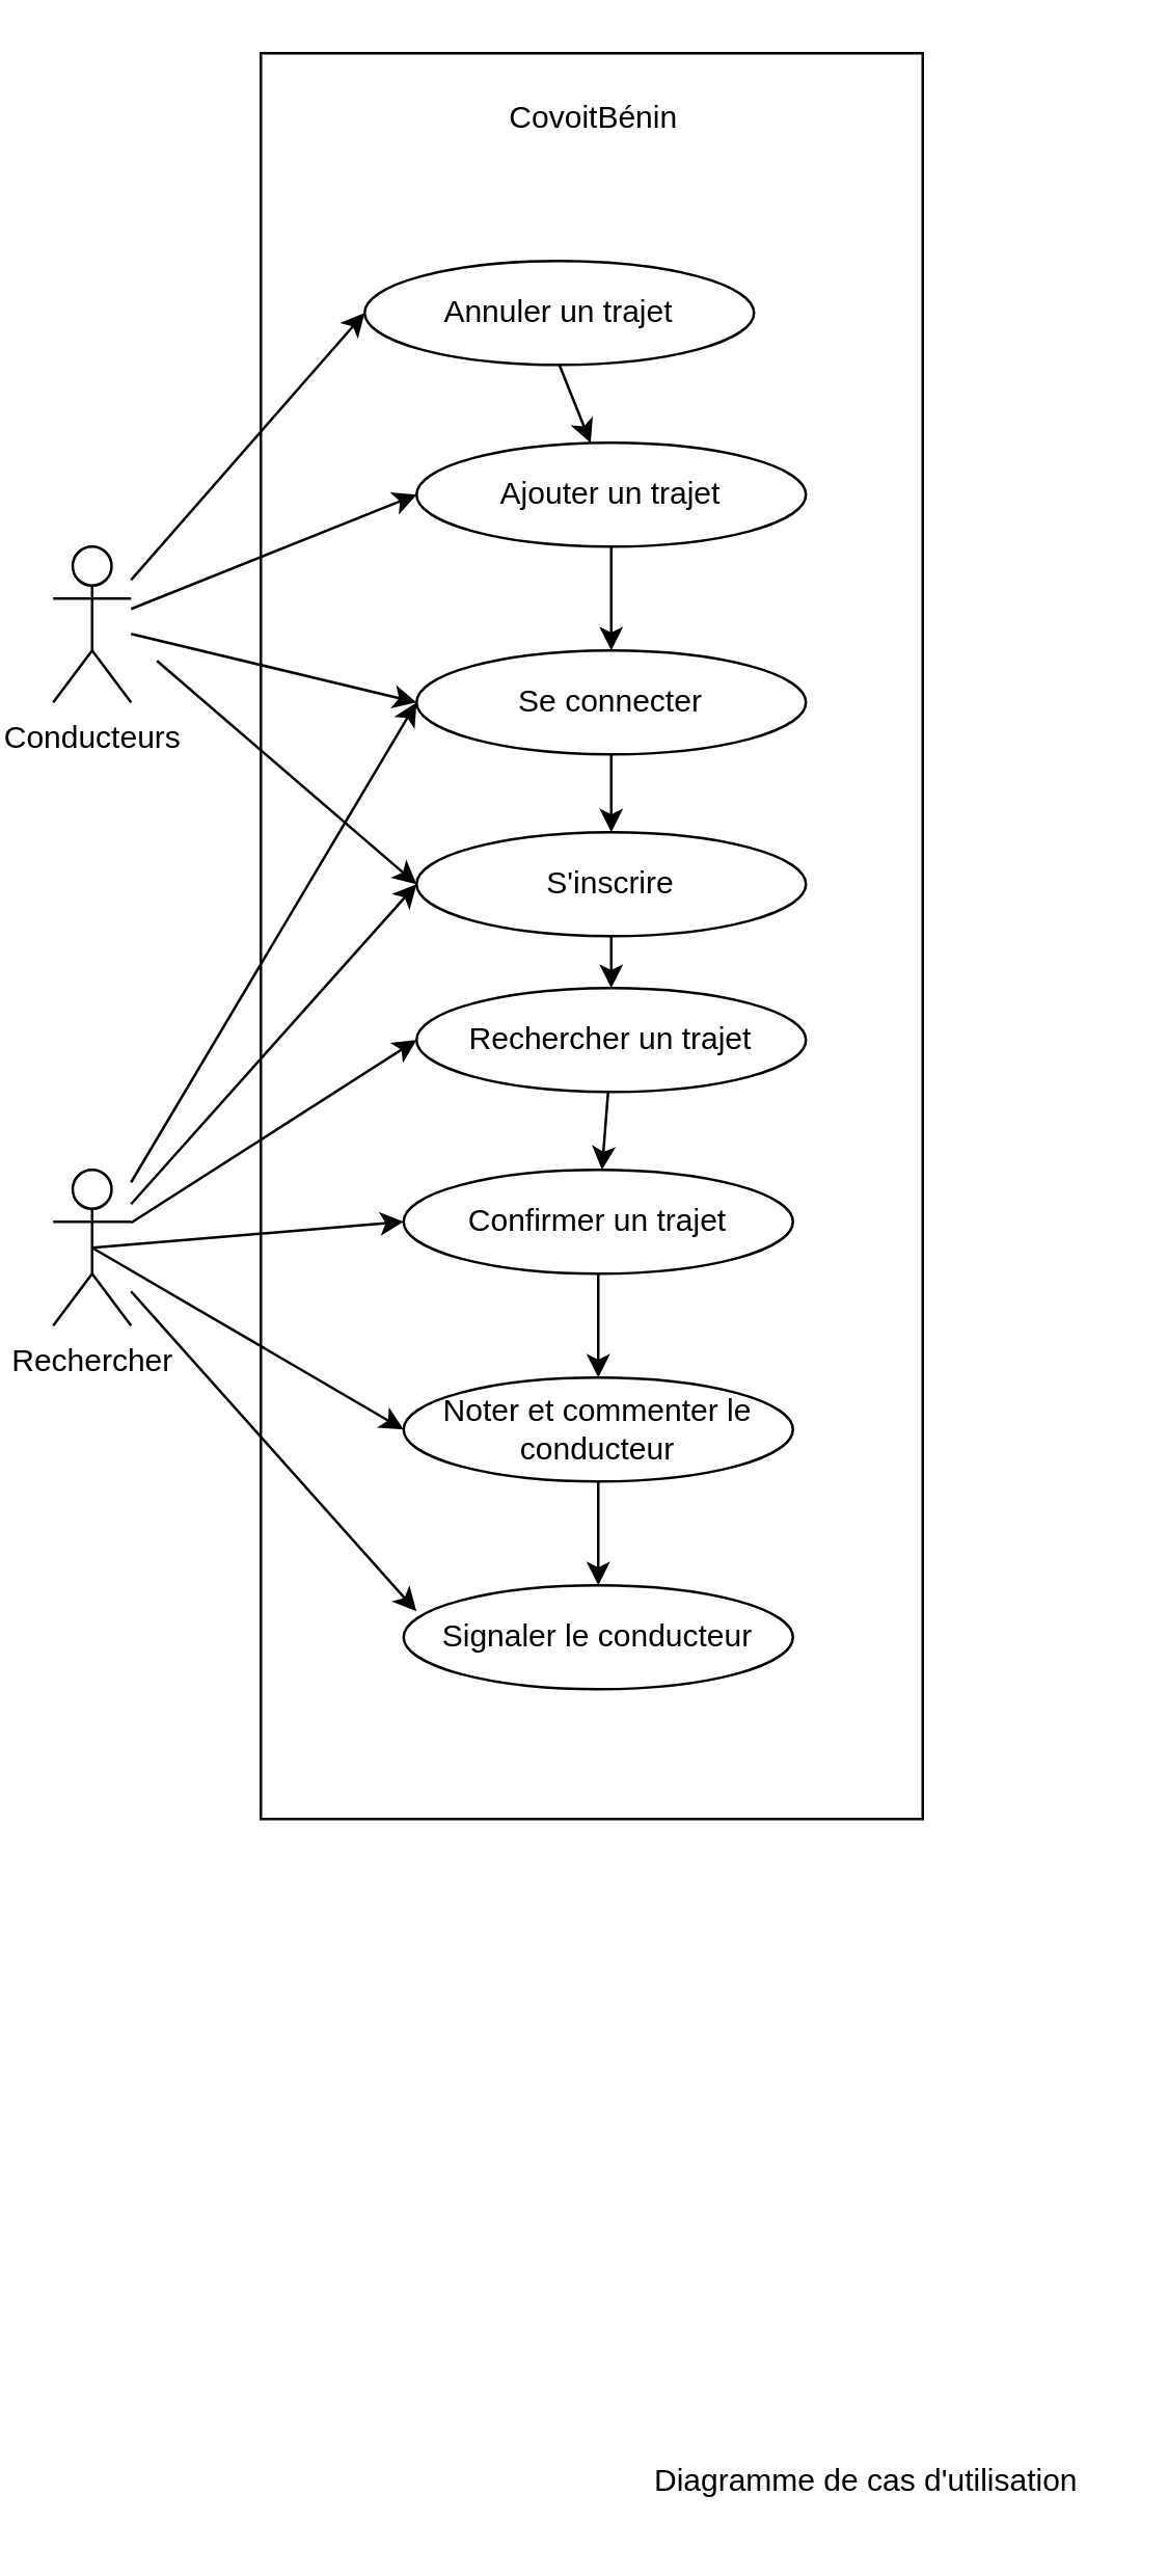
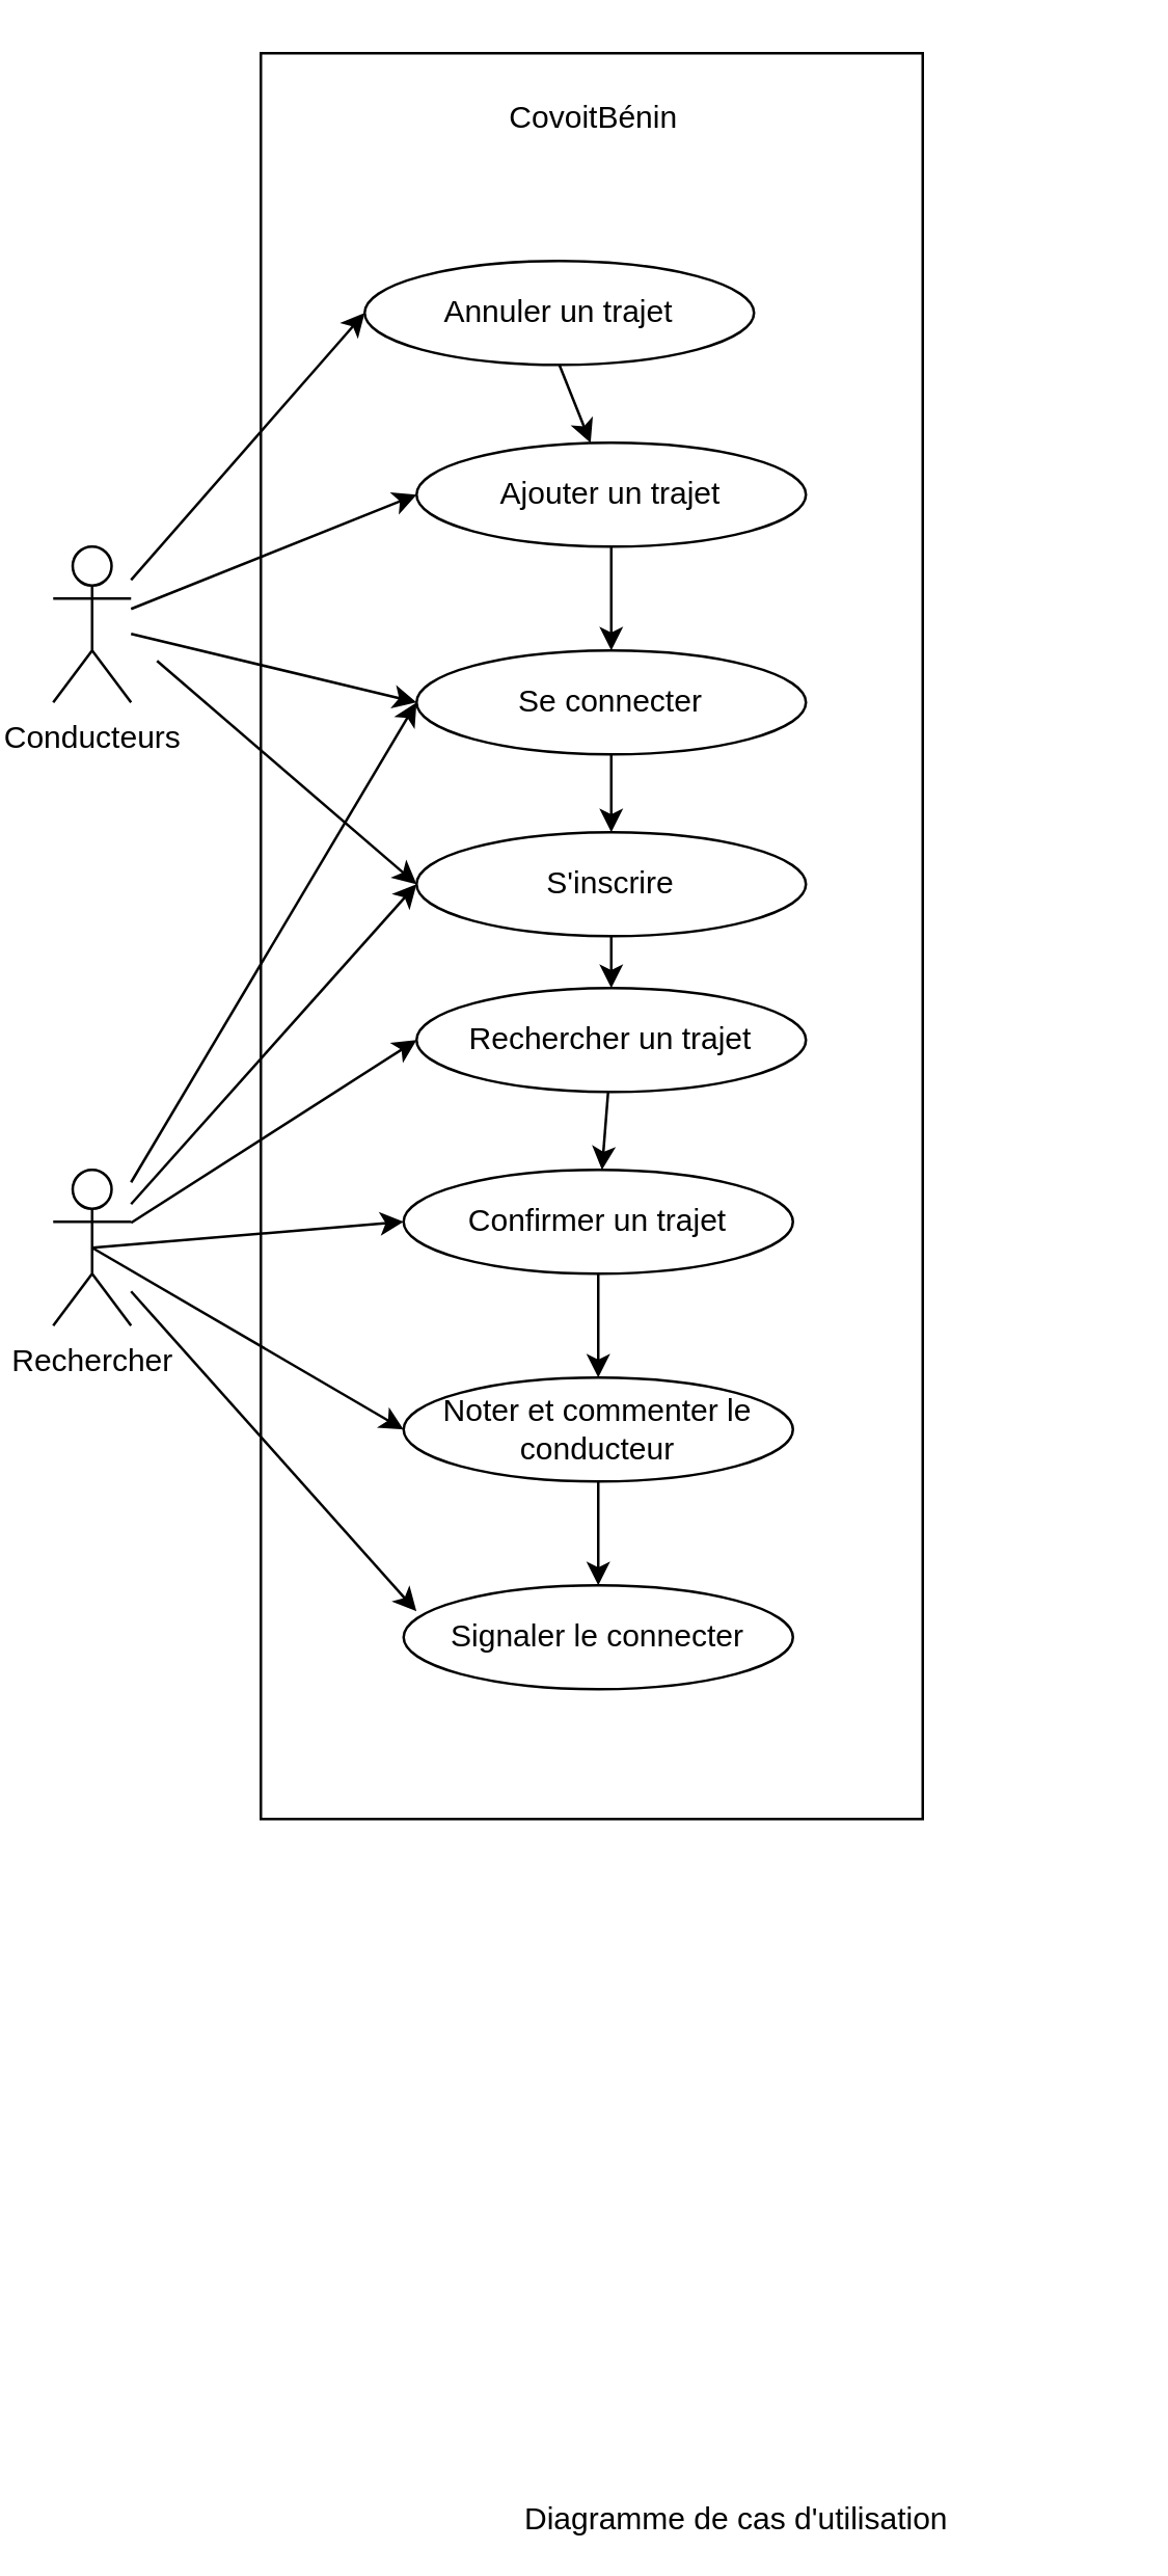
- <mxCell id="9" value="Signaler le conducteur" style="ellipse;whiteSpace=wrap;html=1;" parent="1" vertex="1"><mxGeometry x="155" y="610" width="150" height="40" as="geometry" /></mxCell>
+ <mxCell id="9" value="Signaler le connecter" style="ellipse;whiteSpace=wrap;html=1;" parent="1" vertex="1"><mxGeometry x="155" y="610" width="150" height="40" as="geometry" /></mxCell>
- <mxCell id="19" value="Diagramme de cas d'utilisation" style="text;html=1;align=center;verticalAlign=middle;resizable=0;points=[];autosize=1;strokeColor=none;fillColor=none;fontSize=12;fontFamily=Helvetica;fontColor=default;" parent="1" vertex="1"><mxGeometry x="238" y="940" width="190" height="30" as="geometry" /></mxCell>
+ <mxCell id="19" value="Diagramme de cas d'utilisation" style="text;html=1;align=center;verticalAlign=middle;resizable=0;points=[];autosize=1;strokeColor=none;fillColor=none;fontSize=12;fontFamily=Helvetica;fontColor=default;" parent="1" vertex="1"><mxGeometry x="188" y="955" width="190" height="30" as="geometry" /></mxCell>
